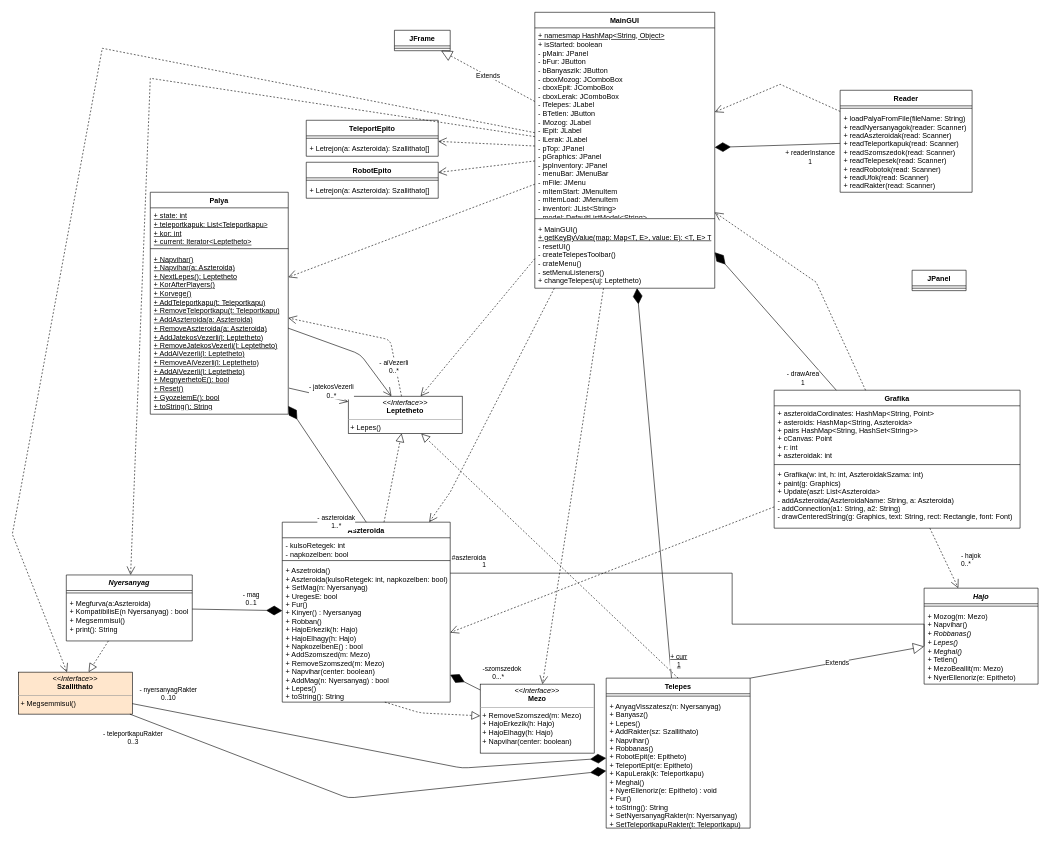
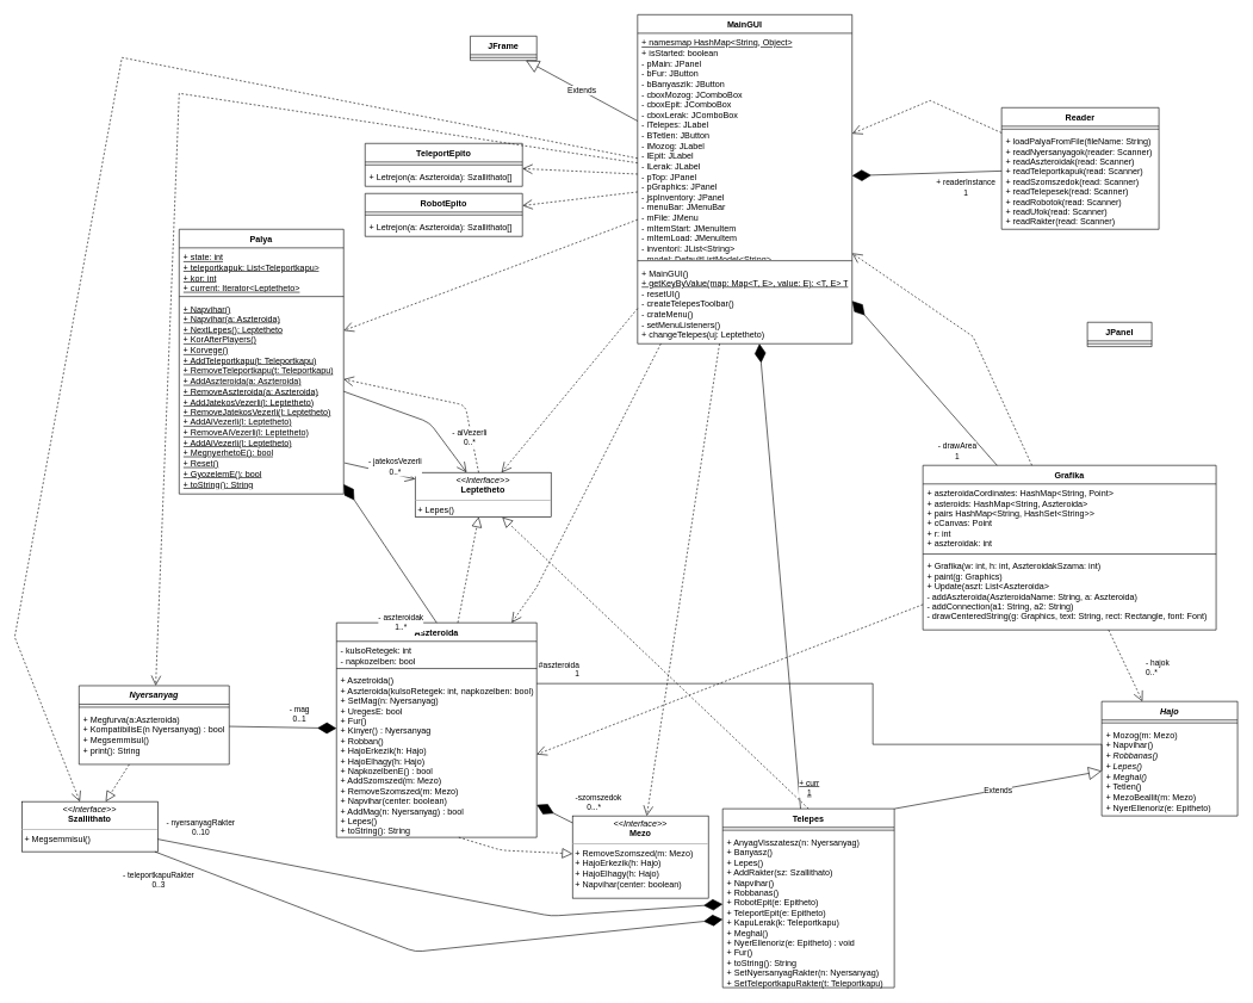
- <mxCell id="11" value="Extends" style="endArrow=block;endSize=16;endFill=0;html=1;dashed=1;" parent="1" source="2" target="9" edge="1"><mxGeometry width="160" relative="1" as="geometry"><mxPoint x="1128.488" y="795" as="sourcePoint" /><mxPoint x="1590" y="560" as="targetPoint" /></mxGeometry></mxCell>
+ <mxCell id="11" value="Extends" style="endArrow=block;endSize=16;endFill=0;html=1;" parent="1" source="2" target="9" edge="1"><mxGeometry width="160" relative="1" as="geometry"><mxPoint x="1128.488" y="795" as="sourcePoint" /><mxPoint x="1590" y="560" as="targetPoint" /></mxGeometry></mxCell>
- <mxCell id="39" value="&lt;p style=&quot;margin: 0px ; margin-top: 4px ; text-align: center&quot;&gt;&lt;i&gt;&amp;lt;&amp;lt;Interface&amp;gt;&amp;gt;&lt;/i&gt;&lt;br&gt;&lt;b&gt;Szallithato&lt;/b&gt;&lt;/p&gt;&lt;hr size=&quot;1&quot;&gt;&lt;p style=&quot;margin: 0px ; margin-left: 4px&quot;&gt;&lt;/p&gt;&lt;p style=&quot;margin: 0px ; margin-left: 4px&quot;&gt;+ Megsemmisul()&lt;/p&gt;" style="verticalAlign=top;align=left;overflow=fill;fontSize=12;fontFamily=Helvetica;html=1;fillColor=#ffe6cc;" parent="1" vertex="1"><mxGeometry x="30" y="1120" width="190" height="70" as="geometry" /></mxCell>
+ <mxCell id="39" value="&lt;p style=&quot;margin: 0px ; margin-top: 4px ; text-align: center&quot;&gt;&lt;i&gt;&amp;lt;&amp;lt;Interface&amp;gt;&amp;gt;&lt;/i&gt;&lt;br&gt;&lt;b&gt;Szallithato&lt;/b&gt;&lt;/p&gt;&lt;hr size=&quot;1&quot;&gt;&lt;p style=&quot;margin: 0px ; margin-left: 4px&quot;&gt;&lt;/p&gt;&lt;p style=&quot;margin: 0px ; margin-left: 4px&quot;&gt;+ Megsemmisul()&lt;/p&gt;" style="verticalAlign=top;align=left;overflow=fill;fontSize=12;fontFamily=Helvetica;html=1;" parent="1" vertex="1"><mxGeometry x="30" y="1120" width="190" height="70" as="geometry" /></mxCell>
